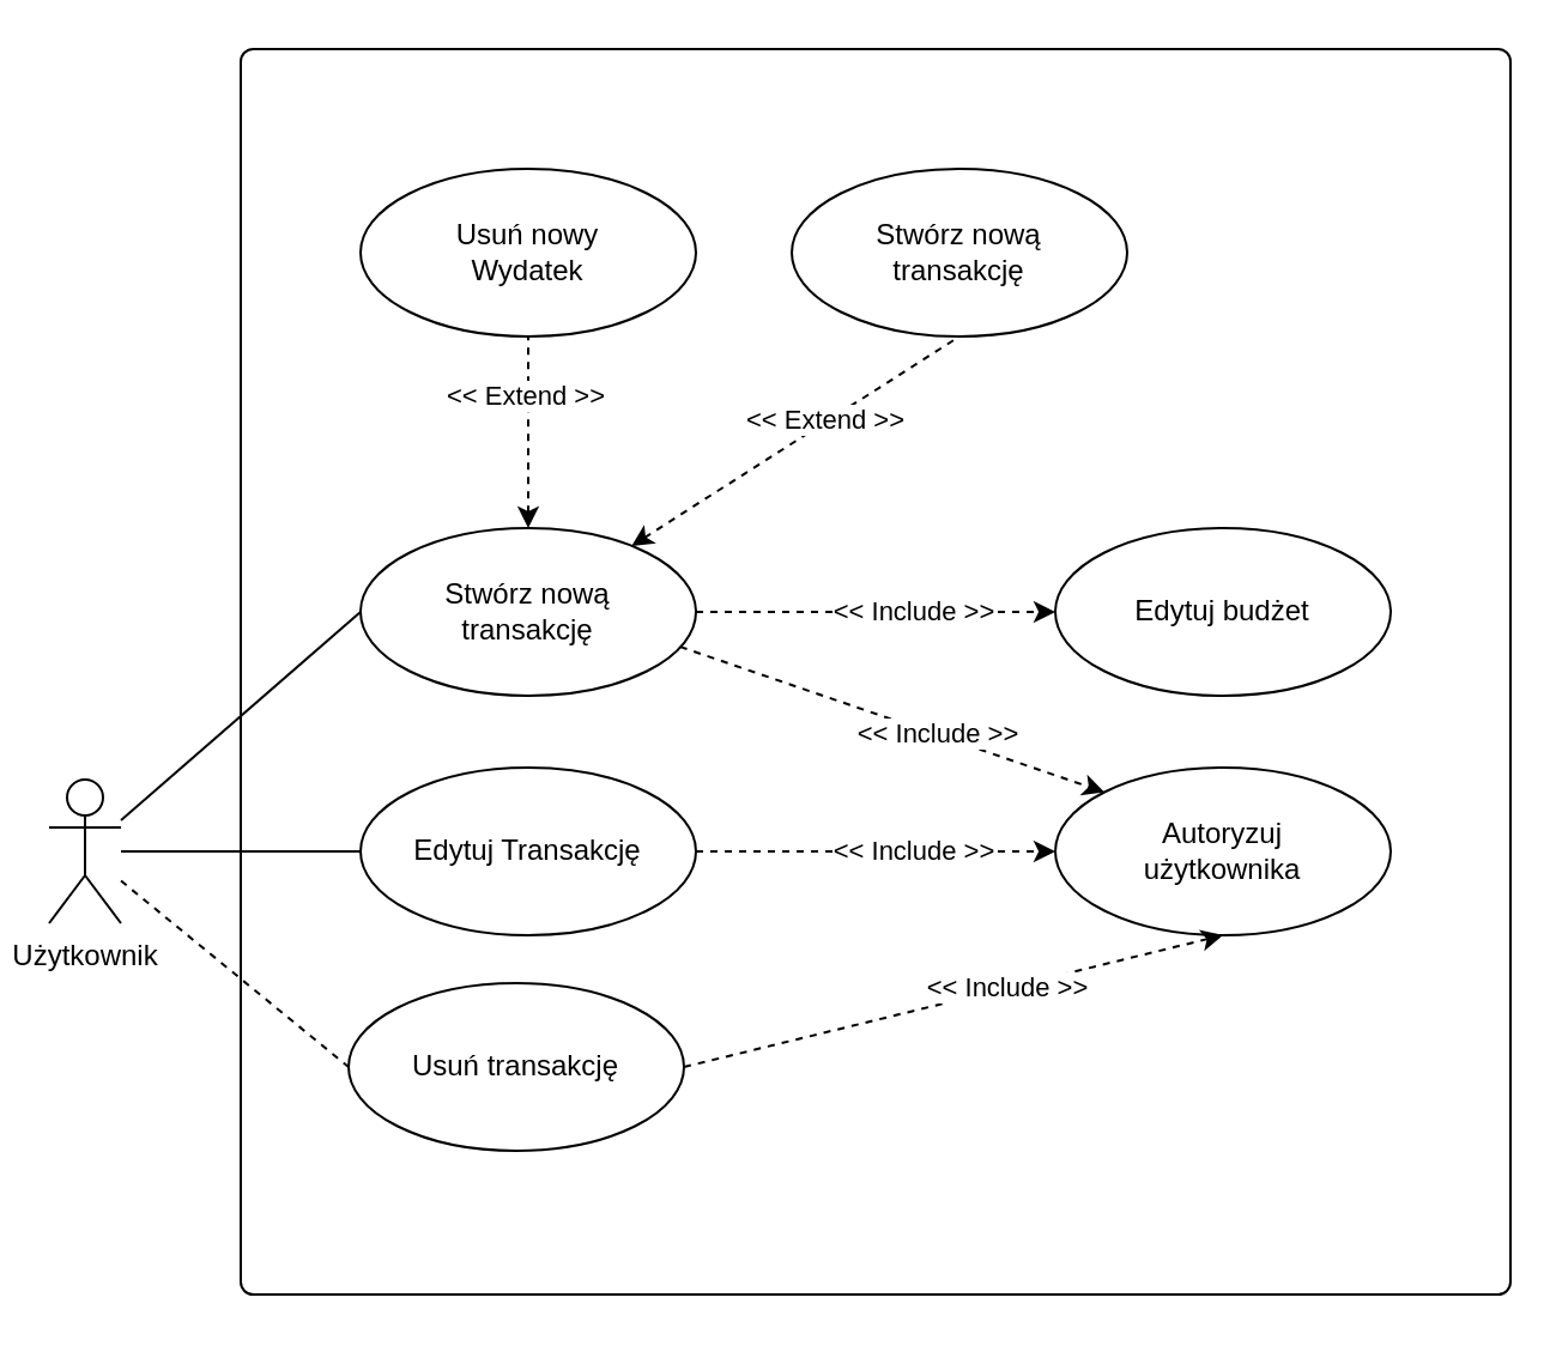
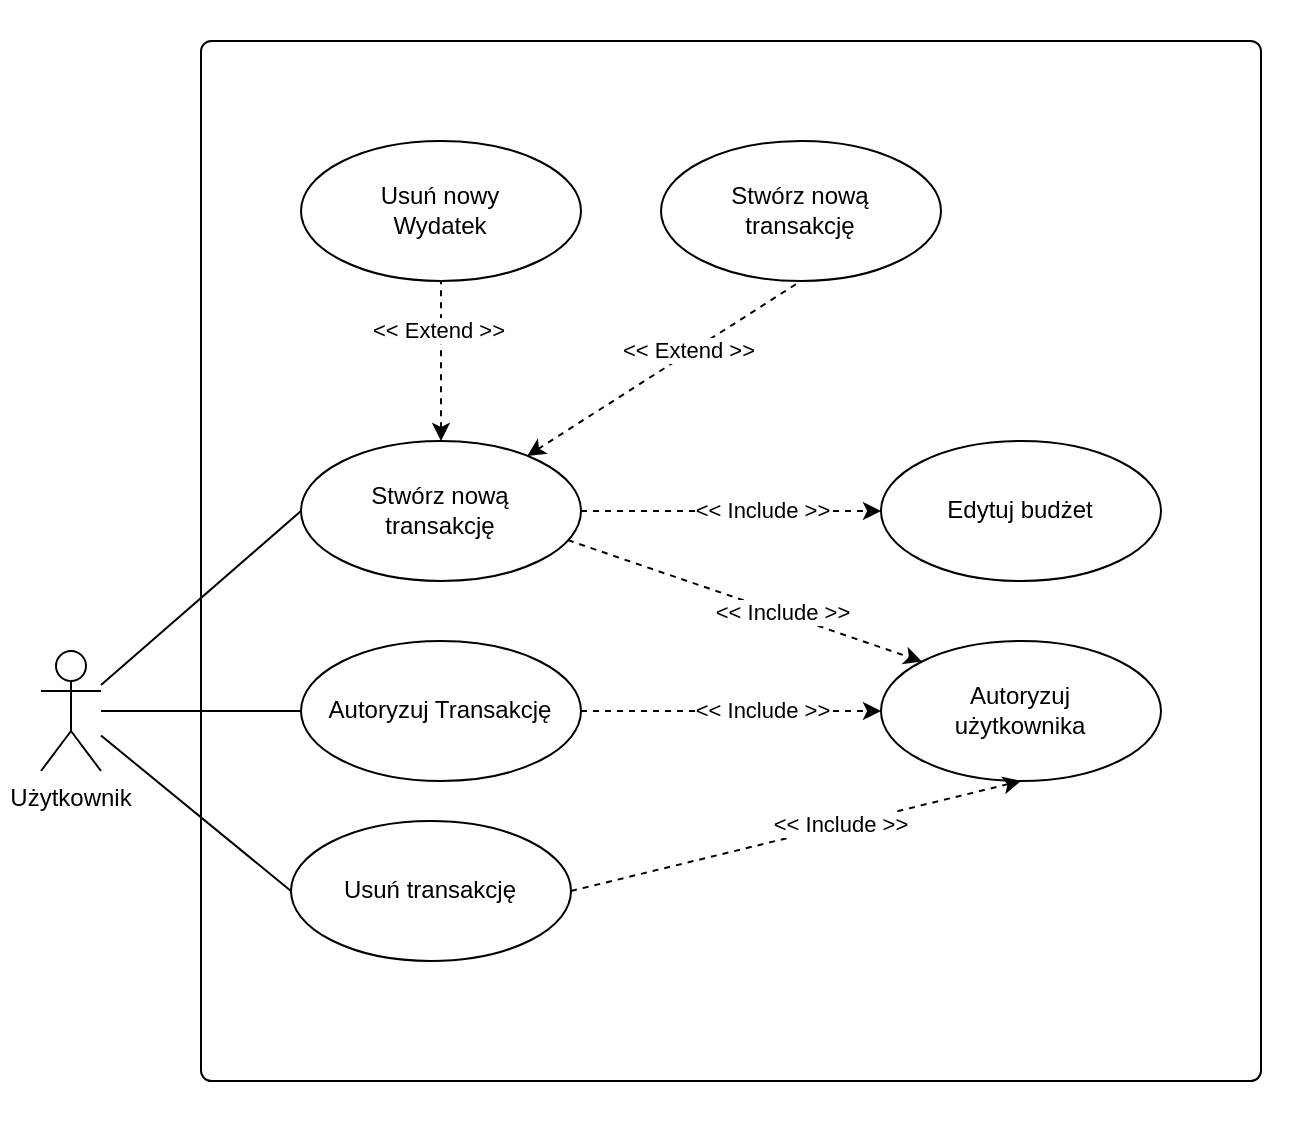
- <mxCell id="15" value="Edytuj Transakcję" style="ellipse;whiteSpace=wrap;html=1;" parent="1" vertex="1"><mxGeometry x="150" y="320" width="140" height="70" as="geometry" /></mxCell>
+ <mxCell id="15" value="Autoryzuj Transakcję" style="ellipse;whiteSpace=wrap;html=1;" parent="1" vertex="1"><mxGeometry x="150" y="320" width="140" height="70" as="geometry" /></mxCell>
- <mxCell id="5" style="edgeStyle=none;rounded=0;orthogonalLoop=1;jettySize=auto;html=1;entryX=0;entryY=0.5;entryDx=0;entryDy=0;endArrow=none;endFill=0;dashed=1;" parent="1" source="6" target="16" edge="1"><mxGeometry relative="1" as="geometry" /></mxCell>
+ <mxCell id="5" style="edgeStyle=none;rounded=0;orthogonalLoop=1;jettySize=auto;html=1;entryX=0;entryY=0.5;entryDx=0;entryDy=0;endArrow=none;endFill=0;" parent="1" source="6" target="16" edge="1"><mxGeometry relative="1" as="geometry" /></mxCell>
